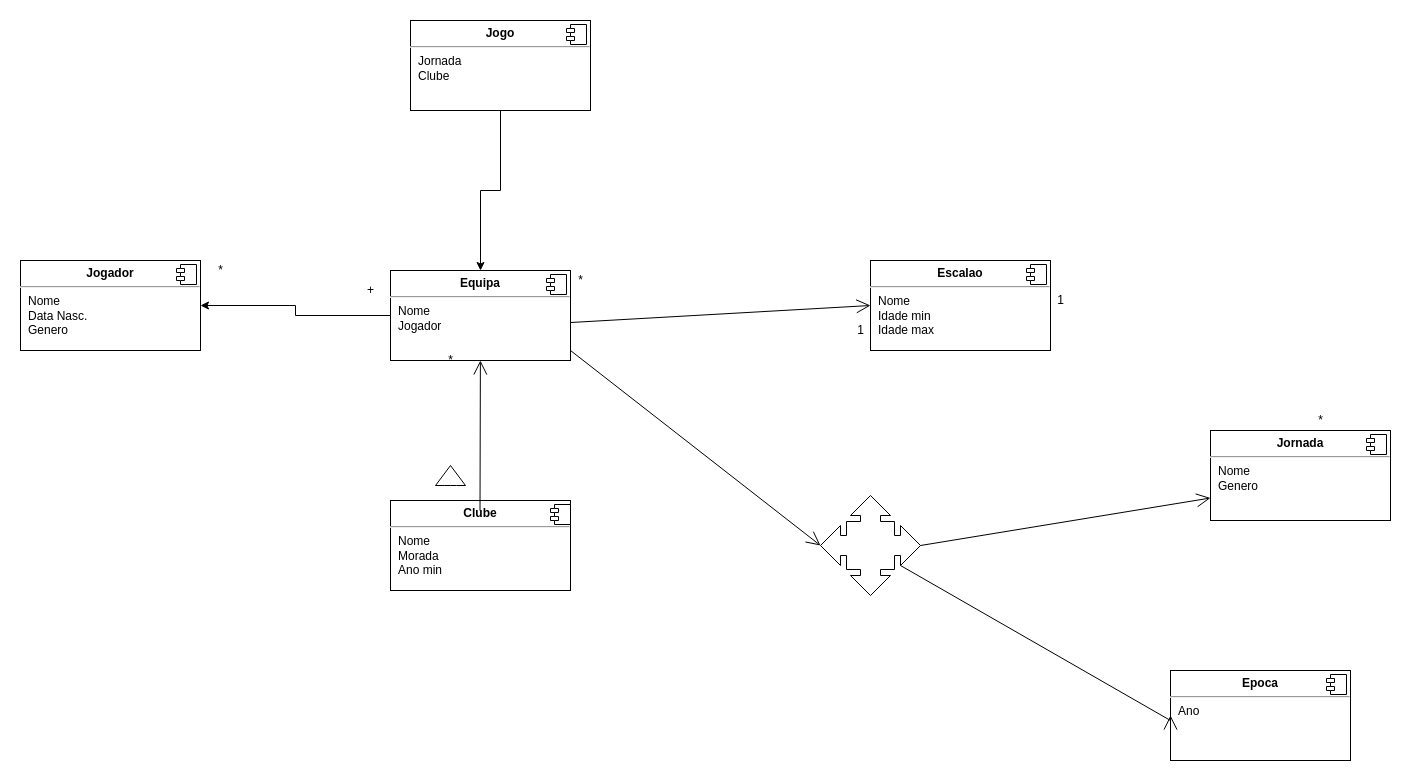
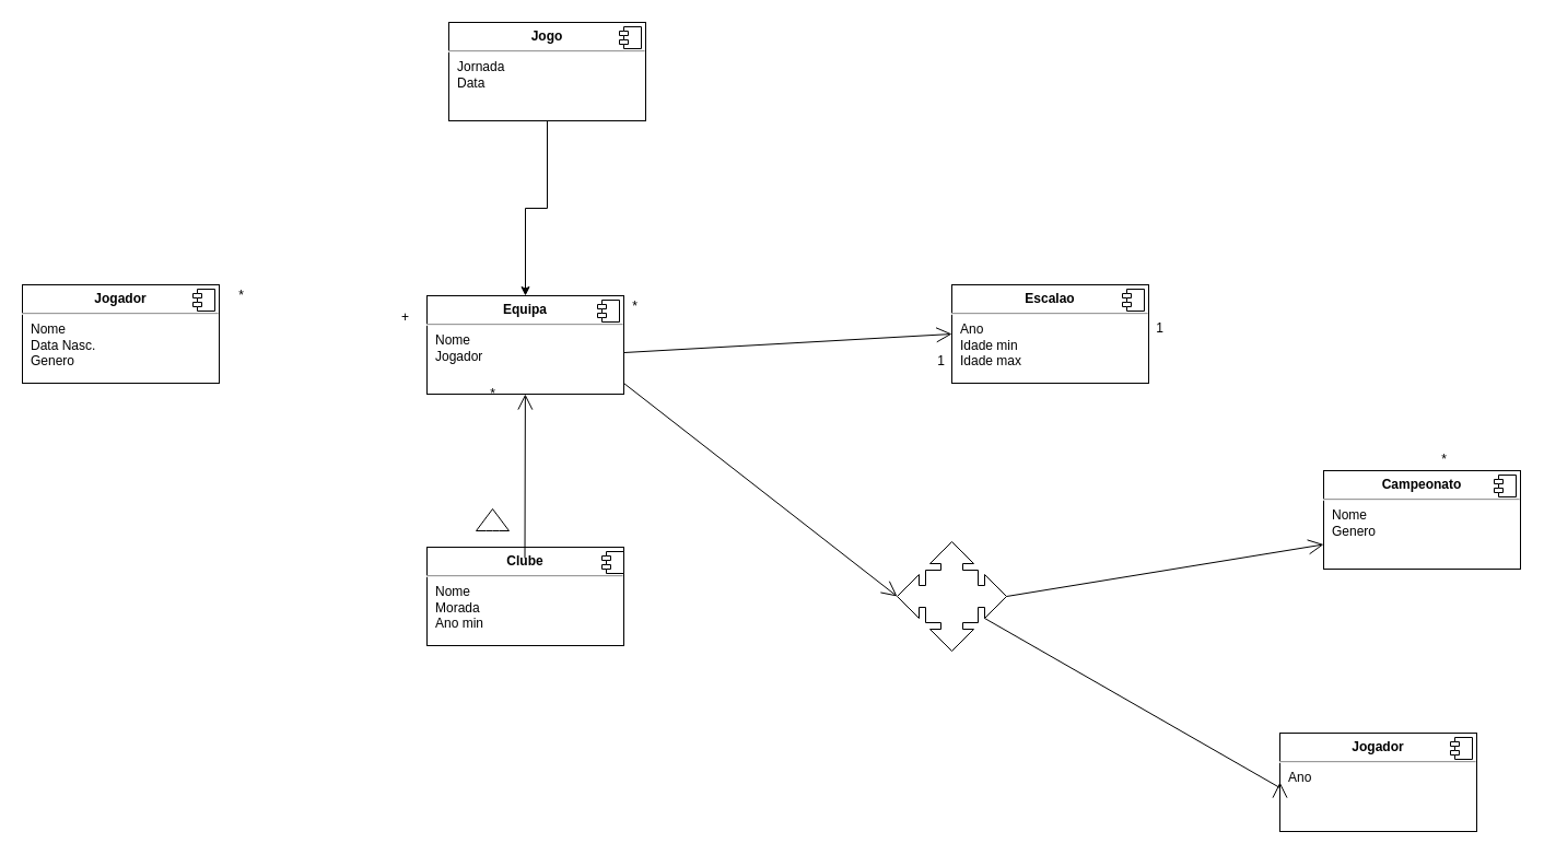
- <mxCell id="30" value="&lt;p style=&quot;margin: 0px ; margin-top: 6px ; text-align: center&quot;&gt;&lt;b&gt;Jogo&lt;/b&gt;&lt;/p&gt;&lt;hr&gt;&lt;p style=&quot;margin: 0px ; margin-left: 8px&quot;&gt;Jornada&lt;br&gt;Clube&lt;/p&gt;" style="align=left;overflow=fill;html=1;dropTarget=0;" vertex="1" parent="1"><mxGeometry x="410" y="20" width="180" height="90" as="geometry" /></mxCell>
+ <mxCell id="30" value="&lt;p style=&quot;margin: 0px ; margin-top: 6px ; text-align: center&quot;&gt;&lt;b&gt;Jogo&lt;/b&gt;&lt;/p&gt;&lt;hr&gt;&lt;p style=&quot;margin: 0px ; margin-left: 8px&quot;&gt;Jornada&lt;br&gt;Data&lt;/p&gt;" style="align=left;overflow=fill;html=1;dropTarget=0;" vertex="1" parent="1"><mxGeometry x="410" y="20" width="180" height="90" as="geometry" /></mxCell>
- <mxCell id="10" value="&lt;p style=&quot;margin: 0px ; margin-top: 6px ; text-align: center&quot;&gt;&lt;b&gt;Escalao&lt;/b&gt;&lt;/p&gt;&lt;hr&gt;&lt;p style=&quot;margin: 0px ; margin-left: 8px&quot;&gt;Nome&lt;br&gt;Idade min&lt;/p&gt;&lt;p style=&quot;margin: 0px ; margin-left: 8px&quot;&gt;Idade max&lt;/p&gt;" style="align=left;overflow=fill;html=1;dropTarget=0;" vertex="1" parent="1"><mxGeometry x="870" y="260" width="180" height="90" as="geometry" /></mxCell>
+ <mxCell id="10" value="&lt;p style=&quot;margin: 0px ; margin-top: 6px ; text-align: center&quot;&gt;&lt;b&gt;Escalao&lt;/b&gt;&lt;/p&gt;&lt;hr&gt;&lt;p style=&quot;margin: 0px ; margin-left: 8px&quot;&gt;Ano&lt;br&gt;Idade min&lt;/p&gt;&lt;p style=&quot;margin: 0px ; margin-left: 8px&quot;&gt;Idade max&lt;/p&gt;" style="align=left;overflow=fill;html=1;dropTarget=0;" vertex="1" parent="1"><mxGeometry x="870" y="260" width="180" height="90" as="geometry" /></mxCell>
- <mxCell id="5" style="edgeStyle=orthogonalEdgeStyle;rounded=0;orthogonalLoop=1;jettySize=auto;html=1;entryX=1;entryY=0.5;entryDx=0;entryDy=0;" edge="1" parent="1" source="6" target="25"><mxGeometry relative="1" as="geometry" /></mxCell>
- <mxCell id="15" value="&lt;p style=&quot;margin: 0px ; margin-top: 6px ; text-align: center&quot;&gt;&lt;b&gt;Jornada&lt;/b&gt;&lt;/p&gt;&lt;hr&gt;&lt;p style=&quot;margin: 0px ; margin-left: 8px&quot;&gt;Nome&lt;br&gt;Genero&lt;/p&gt;" style="align=left;overflow=fill;html=1;dropTarget=0;" vertex="1" parent="1"><mxGeometry x="1210" y="430" width="180" height="90" as="geometry" /></mxCell>
+ <mxCell id="15" value="&lt;p style=&quot;margin: 0px ; margin-top: 6px ; text-align: center&quot;&gt;&lt;b&gt;Campeonato&lt;/b&gt;&lt;/p&gt;&lt;hr&gt;&lt;p style=&quot;margin: 0px ; margin-left: 8px&quot;&gt;Nome&lt;br&gt;Genero&lt;/p&gt;" style="align=left;overflow=fill;html=1;dropTarget=0;" vertex="1" parent="1"><mxGeometry x="1210" y="430" width="180" height="90" as="geometry" /></mxCell>
- <mxCell id="17" value="&lt;p style=&quot;margin: 0px ; margin-top: 6px ; text-align: center&quot;&gt;&lt;b&gt;Epoca&lt;/b&gt;&lt;/p&gt;&lt;hr&gt;&lt;p style=&quot;margin: 0px ; margin-left: 8px&quot;&gt;Ano&lt;br&gt;&lt;/p&gt;" style="align=left;overflow=fill;html=1;dropTarget=0;" vertex="1" parent="1"><mxGeometry x="1170" y="670" width="180" height="90" as="geometry" /></mxCell>
+ <mxCell id="17" value="&lt;p style=&quot;margin: 0px ; margin-top: 6px ; text-align: center&quot;&gt;&lt;b&gt;Jogador&lt;/b&gt;&lt;/p&gt;&lt;hr&gt;&lt;p style=&quot;margin: 0px ; margin-left: 8px&quot;&gt;Ano&lt;br&gt;&lt;/p&gt;" style="align=left;overflow=fill;html=1;dropTarget=0;" vertex="1" parent="1"><mxGeometry x="1170" y="670" width="180" height="90" as="geometry" /></mxCell>
